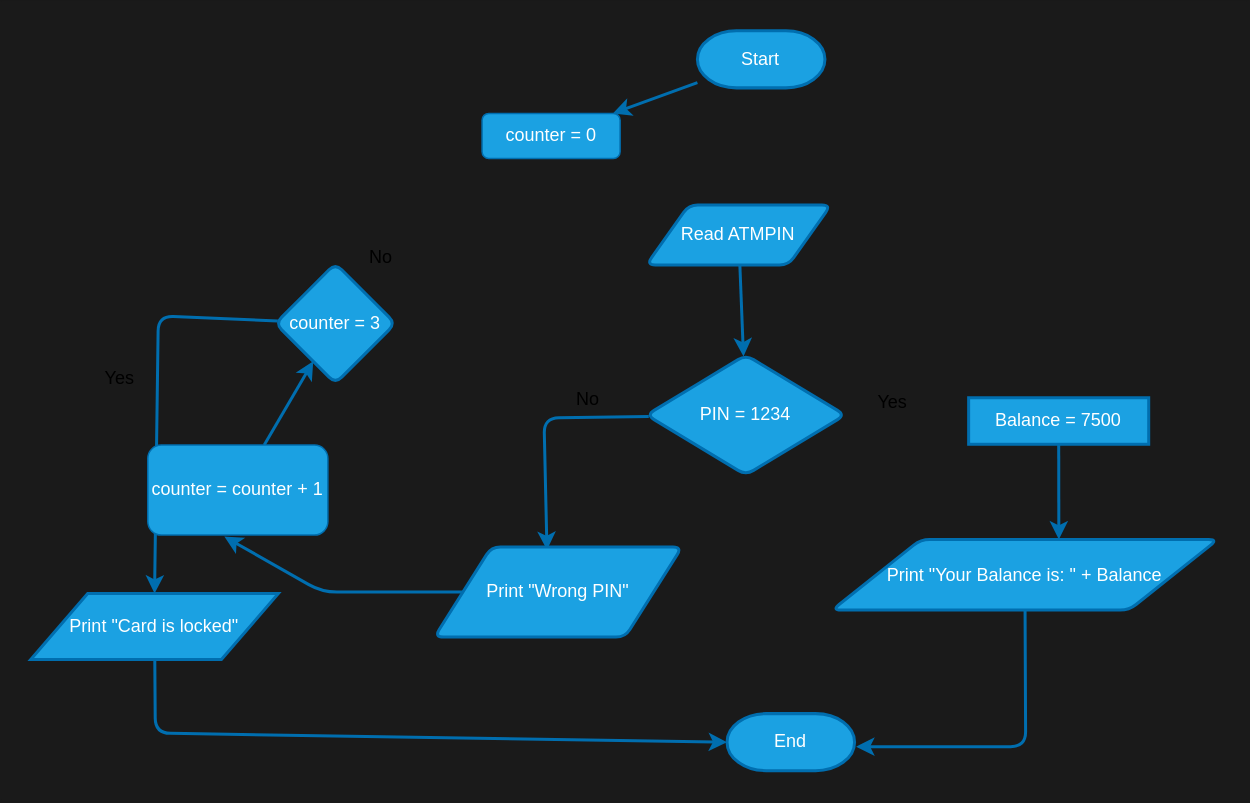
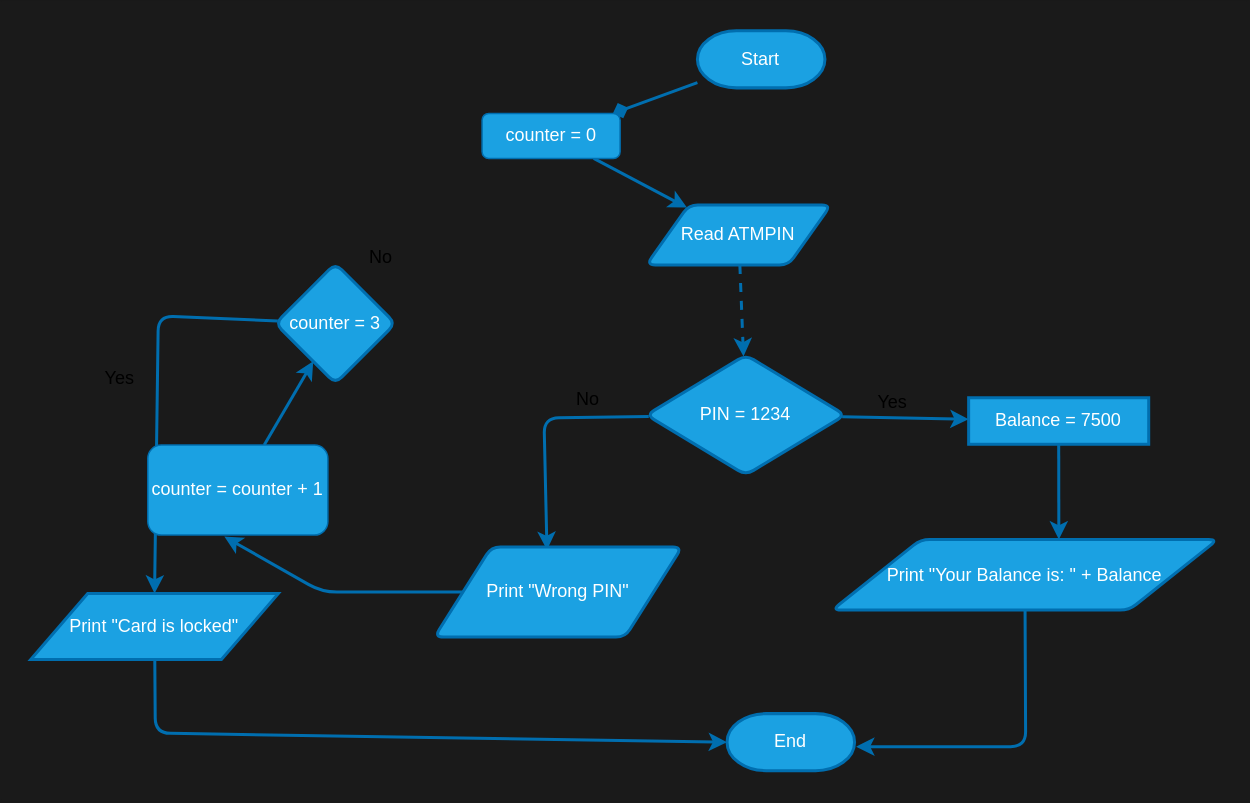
- <mxCell id="2" value="" style="edgeStyle=none;html=1;strokeWidth=2;fillColor=#1ba1e2;strokeColor=#006EAF;" edge="1" parent="1" source="3" target="25"><mxGeometry relative="1" as="geometry" /></mxCell>
+ <mxCell id="2" value="" style="edgeStyle=none;html=1;strokeWidth=2;fillColor=#1ba1e2;strokeColor=#006EAF;endArrow=diamond;" edge="1" parent="1" source="3" target="25"><mxGeometry relative="1" as="geometry" /></mxCell>
+ <mxCell id="24" value="" style="edgeStyle=none;html=1;strokeWidth=2;fillColor=#1ba1e2;strokeColor=#006EAF;" edge="1" parent="1" source="25" target="5"><mxGeometry relative="1" as="geometry" /></mxCell>
- <mxCell id="4" value="" style="edgeStyle=none;html=1;strokeWidth=2;fillColor=#1ba1e2;strokeColor=#006EAF;" edge="1" parent="1" source="5" target="8"><mxGeometry relative="1" as="geometry" /></mxCell>
+ <mxCell id="4" value="" style="edgeStyle=none;html=1;strokeWidth=2;fillColor=#1ba1e2;strokeColor=#006EAF;dashed=1;" edge="1" parent="1" source="5" target="8"><mxGeometry relative="1" as="geometry" /></mxCell>
+ <mxCell id="7" value="" style="edgeStyle=none;html=1;strokeWidth=2;fillColor=#1ba1e2;strokeColor=#006EAF;" edge="1" parent="1" source="8" target="17"><mxGeometry relative="1" as="geometry" /></mxCell>
